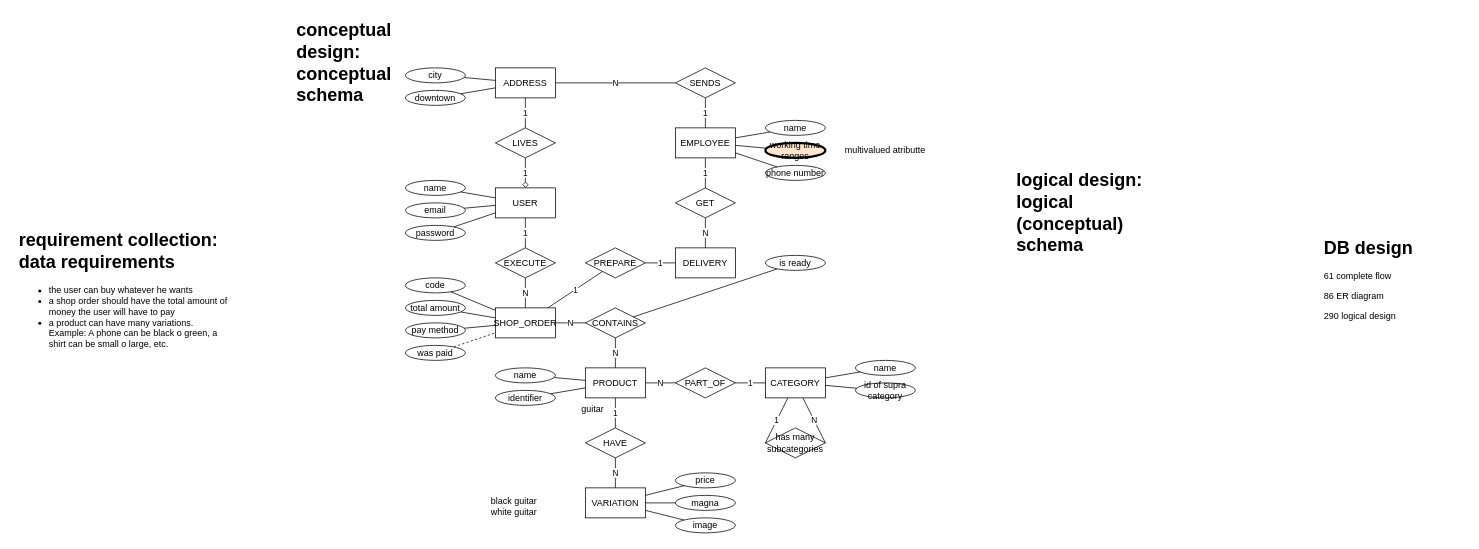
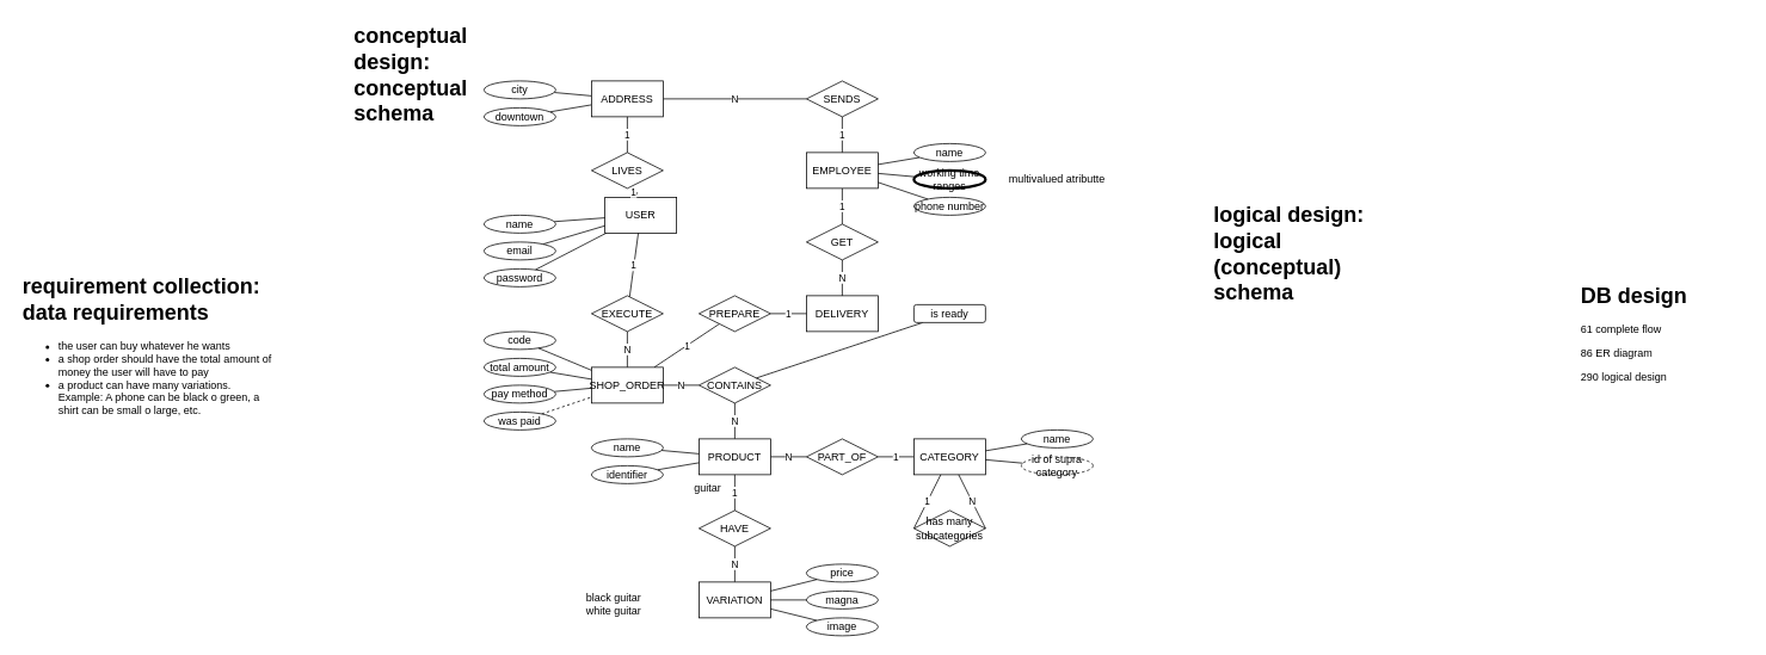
- <mxCell id="74" value="working time ranges" style="ellipse;whiteSpace=wrap;html=1;strokeColor=default;strokeWidth=3;fillColor=#ffe6cc;" vertex="1" parent="1"><mxGeometry x="1020" y="190" width="80" height="20" as="geometry" /></mxCell>
+ <mxCell id="74" value="working time ranges" style="ellipse;whiteSpace=wrap;html=1;strokeColor=default;strokeWidth=3;" vertex="1" parent="1"><mxGeometry x="1020" y="190" width="80" height="20" as="geometry" /></mxCell>
- <mxCell id="3" value="USER" style="rounded=0;whiteSpace=wrap;html=1;" parent="1" vertex="1"><mxGeometry x="660" y="250" width="80" height="40" as="geometry" /></mxCell>
+ <mxCell id="3" value="USER" style="rounded=0;whiteSpace=wrap;html=1;" parent="1" vertex="1"><mxGeometry x="675" y="220" width="80" height="40" as="geometry" /></mxCell>
- <mxCell id="67" value="is ready" style="ellipse;whiteSpace=wrap;html=1;" vertex="1" parent="1"><mxGeometry x="1020" y="340" width="80" height="20" as="geometry" /></mxCell>
+ <mxCell id="67" value="is ready" style="whiteSpace=wrap;html=1;rounded=1;" vertex="1" parent="1"><mxGeometry x="1020" y="340" width="80" height="20" as="geometry" /></mxCell>
- <mxCell id="45" value="id of supra category" style="ellipse;whiteSpace=wrap;html=1;" vertex="1" parent="1"><mxGeometry x="1140" y="510" width="80" height="20" as="geometry" /></mxCell>
+ <mxCell id="45" value="id of supra category" style="ellipse;whiteSpace=wrap;html=1;dashed=1;" vertex="1" parent="1"><mxGeometry x="1140" y="510" width="80" height="20" as="geometry" /></mxCell>
